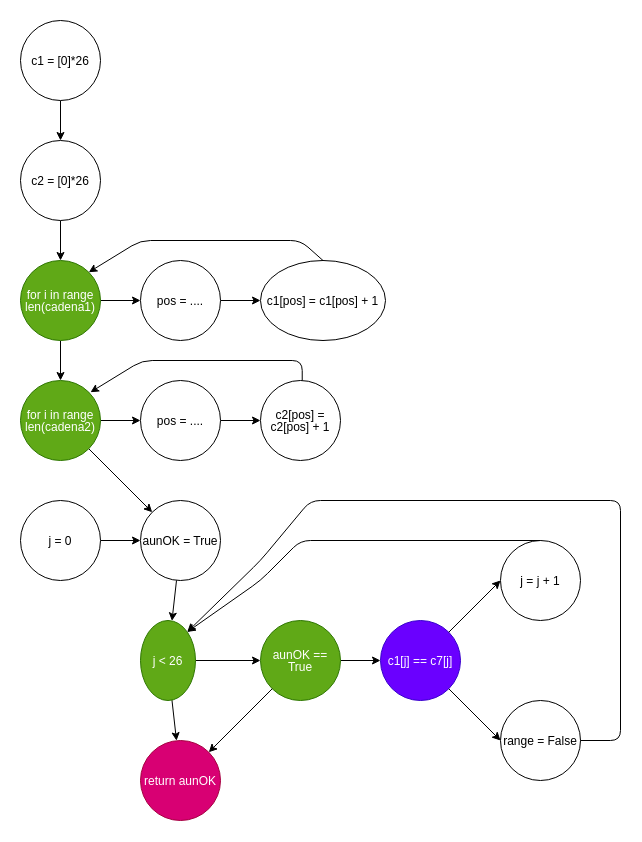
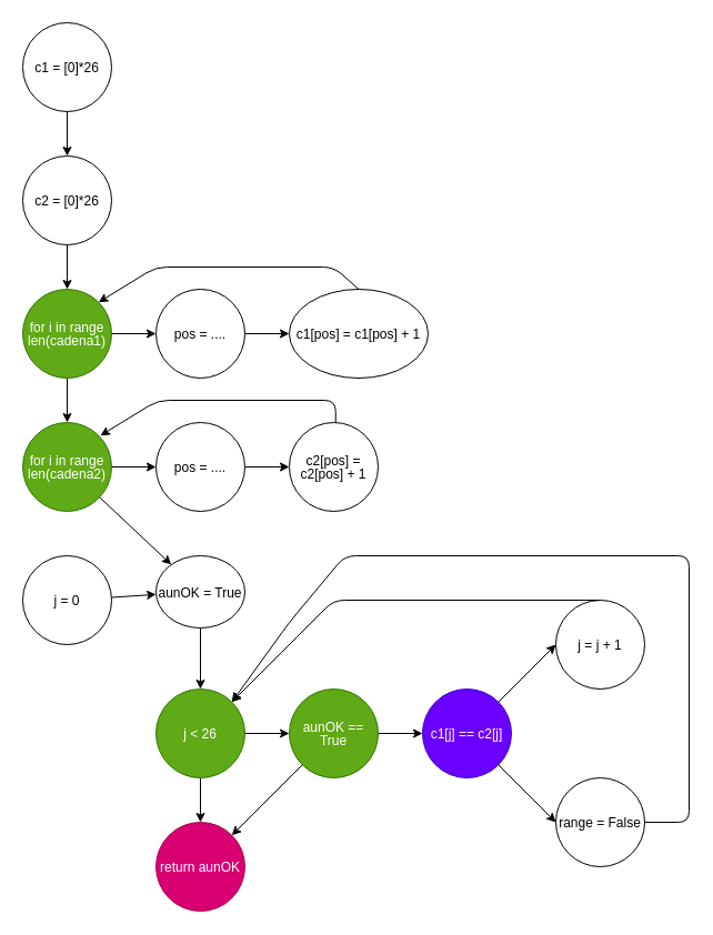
- <mxCell id="23" value="&lt;p style=&quot;line-height: 1&quot;&gt;aunOK = True&lt;/p&gt;" style="ellipse;whiteSpace=wrap;html=1;aspect=fixed;" parent="1" vertex="1"><mxGeometry x="140" y="500" width="80" height="80" as="geometry" /></mxCell>
+ <mxCell id="23" value="&lt;p style=&quot;line-height: 1&quot;&gt;aunOK = True&lt;/p&gt;" style="ellipse;whiteSpace=wrap;html=1;aspect=fixed;" parent="1" vertex="1"><mxGeometry x="140" y="500" width="80" height="65" as="geometry" /></mxCell>
- <mxCell id="26" value="&lt;p style=&quot;line-height: 1&quot;&gt;j &amp;lt; 26&lt;/p&gt;" style="ellipse;whiteSpace=wrap;html=1;aspect=fixed;fillColor=#60a917;fontColor=#ffffff;strokeColor=#2D7600;" parent="1" vertex="1"><mxGeometry x="140" y="620" width="55" height="80" as="geometry" /></mxCell>
+ <mxCell id="26" value="&lt;p style=&quot;line-height: 1&quot;&gt;j &amp;lt; 26&lt;/p&gt;" style="ellipse;whiteSpace=wrap;html=1;aspect=fixed;fillColor=#60a917;fontColor=#ffffff;strokeColor=#2D7600;" parent="1" vertex="1"><mxGeometry x="140" y="620" width="80" height="80" as="geometry" /></mxCell>
- <mxCell id="31" value="&lt;p style=&quot;line-height: 1&quot;&gt;c1[j] == c7[j]&lt;/p&gt;" style="ellipse;whiteSpace=wrap;html=1;aspect=fixed;fillColor=#6a00ff;fontColor=#ffffff;strokeColor=#3700CC;" parent="1" vertex="1"><mxGeometry x="380" y="620" width="80" height="80" as="geometry" /></mxCell>
+ <mxCell id="31" value="&lt;p style=&quot;line-height: 1&quot;&gt;c1[j] == c2[j]&lt;/p&gt;" style="ellipse;whiteSpace=wrap;html=1;aspect=fixed;fillColor=#6a00ff;fontColor=#ffffff;strokeColor=#3700CC;" parent="1" vertex="1"><mxGeometry x="380" y="620" width="80" height="80" as="geometry" /></mxCell>
